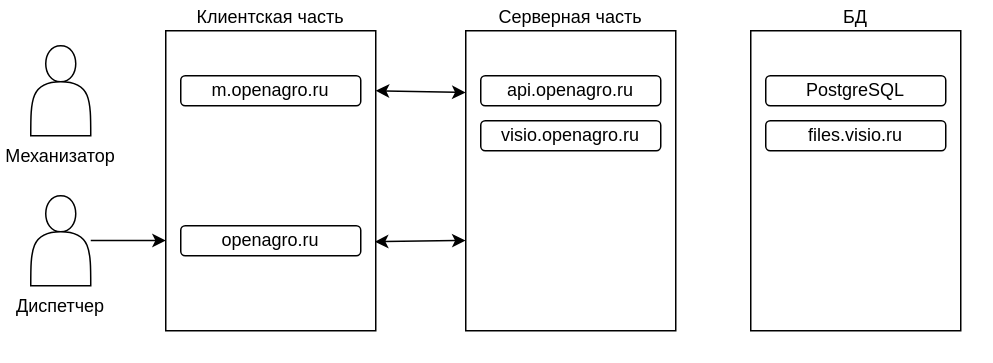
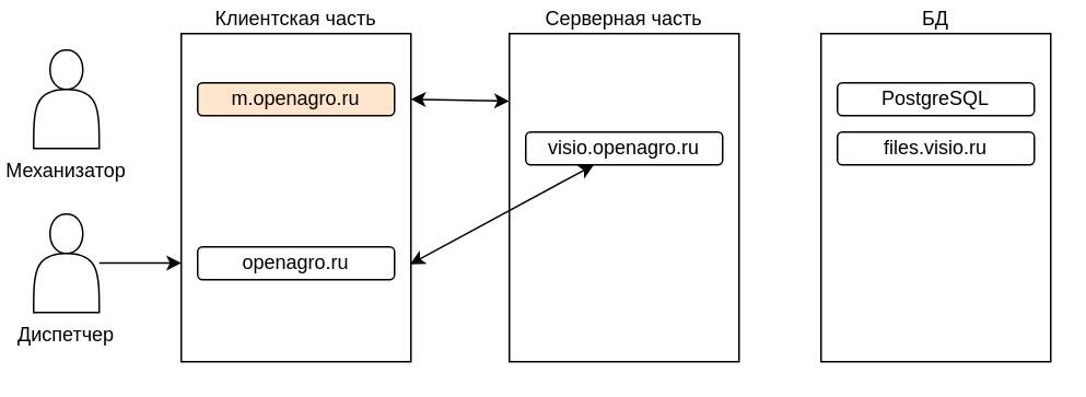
- <mxCell id="5" value="m.openagro.ru" style="rounded=1;whiteSpace=wrap;html=1;" vertex="1" parent="1"><mxGeometry x="120" y="50" width="120" height="20" as="geometry" /></mxCell>
+ <mxCell id="5" value="m.openagro.ru" style="rounded=1;whiteSpace=wrap;html=1;fillColor=#ffe6cc;" vertex="1" parent="1"><mxGeometry x="120" y="50" width="120" height="20" as="geometry" /></mxCell>
- <mxCell id="9" value="api.openagro.ru" style="rounded=1;whiteSpace=wrap;html=1;" vertex="1" parent="1"><mxGeometry x="320" y="50" width="120" height="20" as="geometry" /></mxCell>
- <mxCell id="11" value="" style="endArrow=classic;startArrow=classic;html=1;rounded=0;exitX=0.996;exitY=0.703;exitDx=0;exitDy=0;exitPerimeter=0;entryX=-0.001;entryY=0.699;entryDx=0;entryDy=0;entryPerimeter=0;" edge="1" parent="1" source="4" target="8"><mxGeometry width="50" height="50" relative="1" as="geometry"><mxPoint x="270" y="170" as="sourcePoint" /><mxPoint x="320" y="120" as="targetPoint" /></mxGeometry></mxCell>
+ <mxCell id="11" value="" style="endArrow=classic;startArrow=classic;html=1;rounded=0;exitX=0.996;exitY=0.703;exitDx=0;exitDy=0;exitPerimeter=0;" edge="1" parent="1" source="4" target="15"><mxGeometry width="50" height="50" relative="1" as="geometry"><mxPoint x="270" y="170" as="sourcePoint" /><mxPoint x="320" y="120" as="targetPoint" /></mxGeometry></mxCell>
